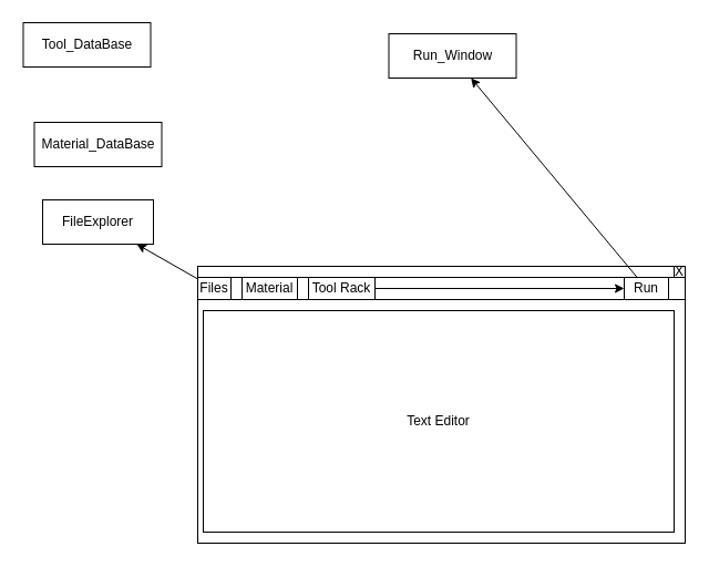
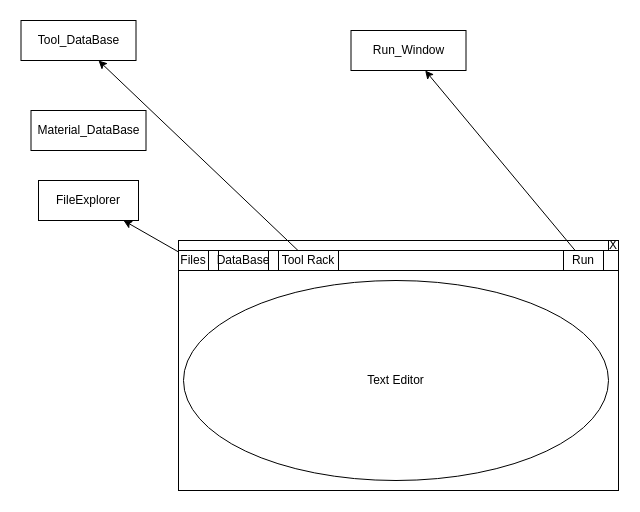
- <mxCell id="7" value="Material" style="rounded=0;whiteSpace=wrap;html=1;" vertex="1" parent="1"><mxGeometry x="218" y="250" width="50" height="20" as="geometry" /></mxCell>
+ <mxCell id="7" value="DataBase" style="rounded=0;whiteSpace=wrap;html=1;" vertex="1" parent="1"><mxGeometry x="218" y="250" width="50" height="20" as="geometry" /></mxCell>
- <mxCell id="16" style="edgeStyle=none;html=1;" edge="1" parent="1" source="8" target="12"><mxGeometry relative="1" as="geometry" /></mxCell>
+ <mxCell id="16" style="edgeStyle=none;html=1;entryX=0.674;entryY=1;entryDx=0;entryDy=0;entryPerimeter=0;" edge="1" parent="1" source="8" target="15"><mxGeometry relative="1" as="geometry" /></mxCell>
- <mxCell id="9" value="Text Editor" style="rounded=0;whiteSpace=wrap;html=1;" vertex="1" parent="1"><mxGeometry x="183" y="280" width="425" height="200" as="geometry" /></mxCell>
+ <mxCell id="9" value="Text Editor" style="ellipse;whiteSpace=wrap;html=1;" vertex="1" parent="1"><mxGeometry x="183" y="280" width="425" height="200" as="geometry" /></mxCell>
